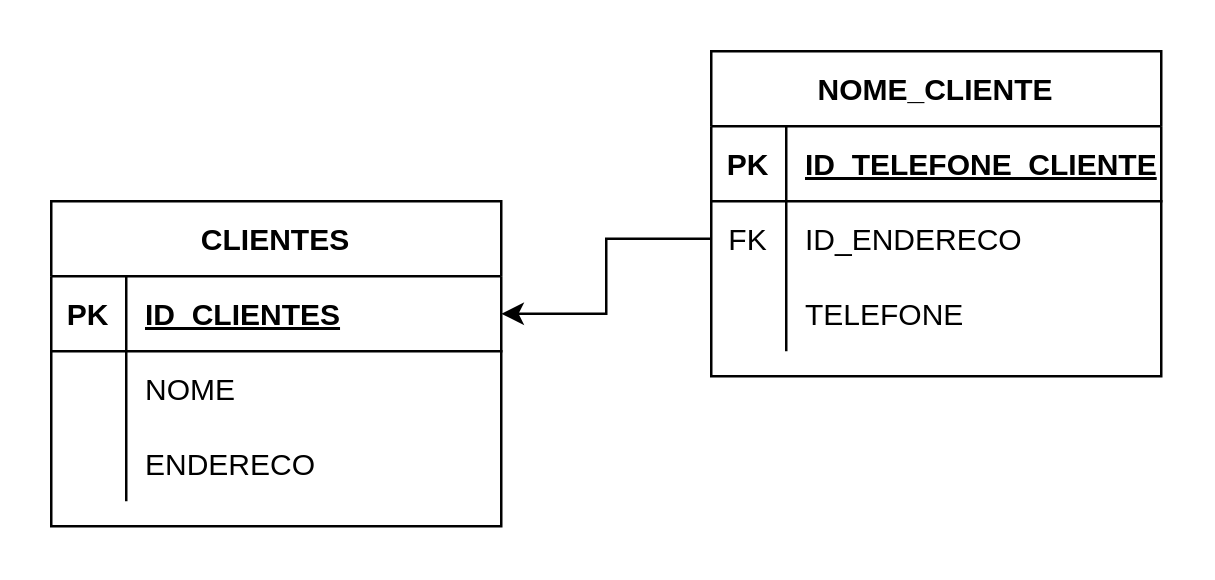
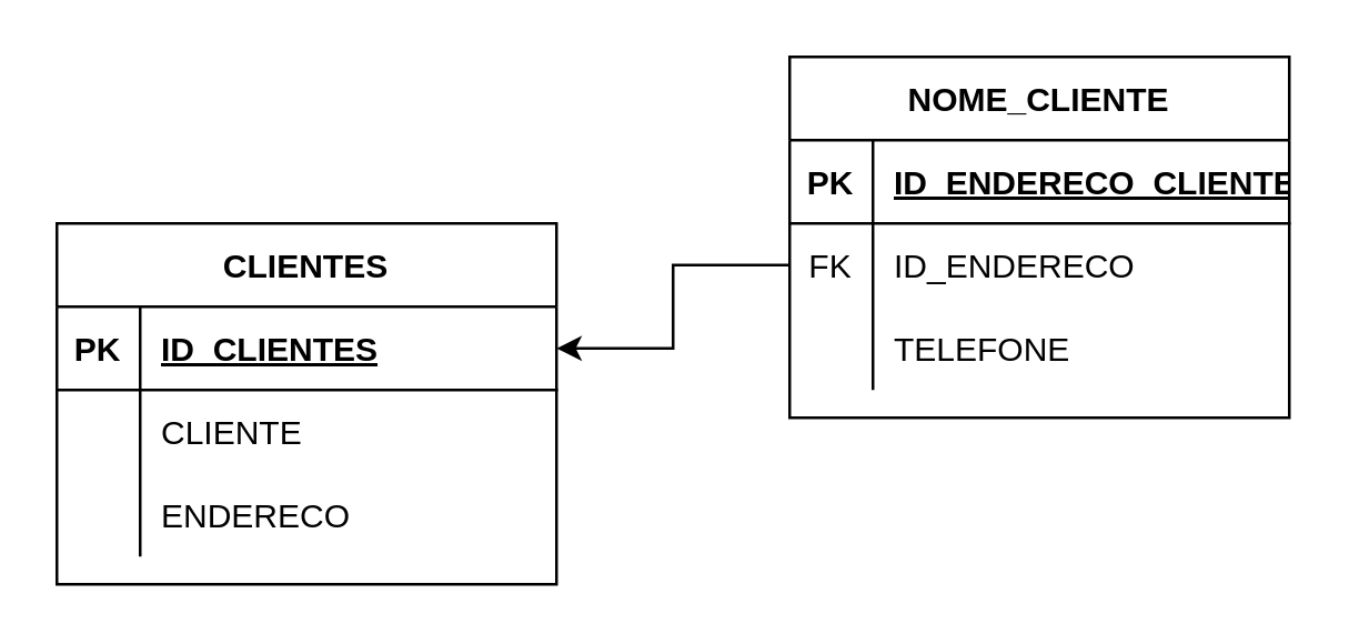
- <mxCell id="15" value="ID_TELEFONE_CLIENTE" style="shape=partialRectangle;connectable=0;fillColor=none;top=0;left=0;bottom=0;right=0;align=left;spacingLeft=6;fontStyle=5;overflow=hidden;" vertex="1" parent="13"><mxGeometry x="30" width="150" height="30" as="geometry"><mxRectangle width="150" height="30" as="alternateBounds" /></mxGeometry></mxCell>
+ <mxCell id="15" value="ID_ENDERECO_CLIENTE" style="shape=partialRectangle;connectable=0;fillColor=none;top=0;left=0;bottom=0;right=0;align=left;spacingLeft=6;fontStyle=5;overflow=hidden;" vertex="1" parent="13"><mxGeometry x="30" width="150" height="30" as="geometry"><mxRectangle width="150" height="30" as="alternateBounds" /></mxGeometry></mxCell>
- <mxCell id="8" value="NOME" style="shape=partialRectangle;connectable=0;fillColor=none;top=0;left=0;bottom=0;right=0;align=left;spacingLeft=6;overflow=hidden;" vertex="1" parent="6"><mxGeometry x="30" width="150" height="30" as="geometry"><mxRectangle width="150" height="30" as="alternateBounds" /></mxGeometry></mxCell>
+ <mxCell id="8" value="CLIENTE" style="shape=partialRectangle;connectable=0;fillColor=none;top=0;left=0;bottom=0;right=0;align=left;spacingLeft=6;overflow=hidden;" vertex="1" parent="6"><mxGeometry x="30" width="150" height="30" as="geometry"><mxRectangle width="150" height="30" as="alternateBounds" /></mxGeometry></mxCell>
